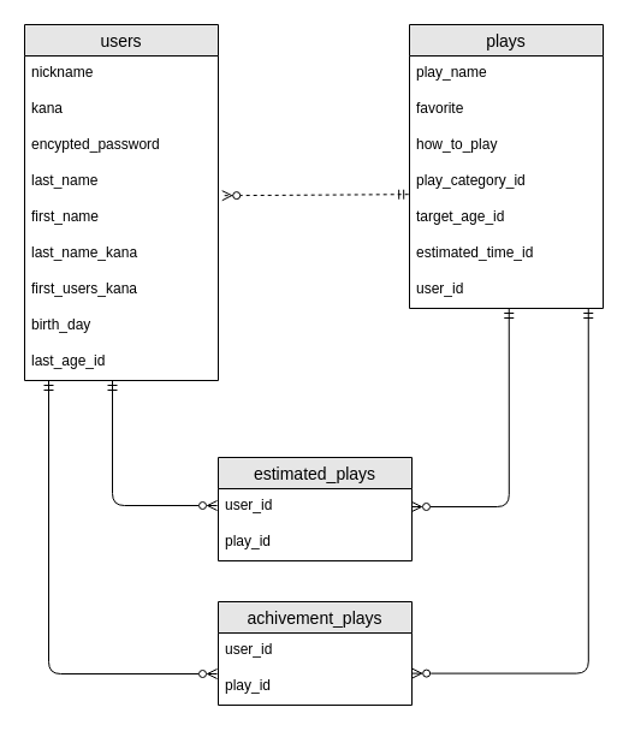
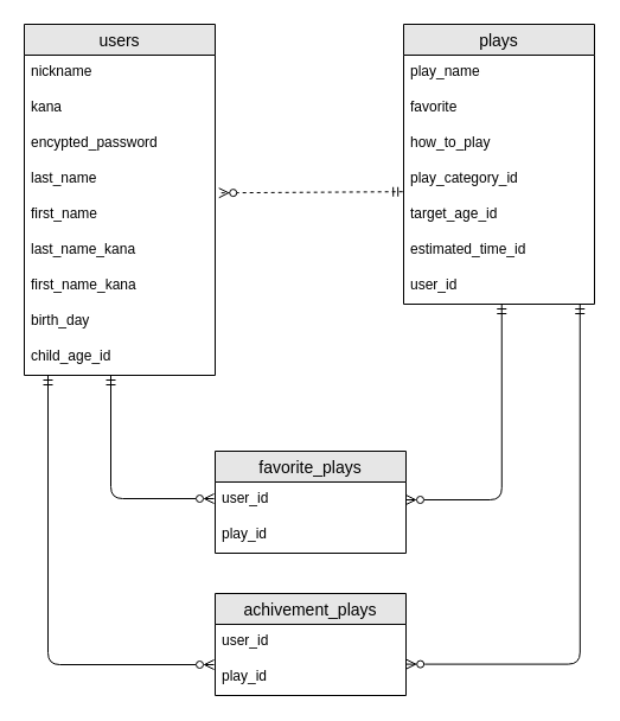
- <mxCell id="9" value="first_users_kana" style="text;strokeColor=none;fillColor=none;spacingLeft=4;spacingRight=4;overflow=hidden;rotatable=0;points=[[0,0.5],[1,0.5]];portConstraint=eastwest;fontSize=12;" parent="2" vertex="1"><mxGeometry y="206" width="161" height="30" as="geometry" /></mxCell>
+ <mxCell id="9" value="first_name_kana" style="text;strokeColor=none;fillColor=none;spacingLeft=4;spacingRight=4;overflow=hidden;rotatable=0;points=[[0,0.5],[1,0.5]];portConstraint=eastwest;fontSize=12;" parent="2" vertex="1"><mxGeometry y="206" width="161" height="30" as="geometry" /></mxCell>
- <mxCell id="11" value="last_age_id" style="text;strokeColor=none;fillColor=none;spacingLeft=4;spacingRight=4;overflow=hidden;rotatable=0;points=[[0,0.5],[1,0.5]];portConstraint=eastwest;fontSize=12;" parent="2" vertex="1"><mxGeometry y="266" width="161" height="30" as="geometry" /></mxCell>
+ <mxCell id="11" value="child_age_id" style="text;strokeColor=none;fillColor=none;spacingLeft=4;spacingRight=4;overflow=hidden;rotatable=0;points=[[0,0.5],[1,0.5]];portConstraint=eastwest;fontSize=12;" parent="2" vertex="1"><mxGeometry y="266" width="161" height="30" as="geometry" /></mxCell>
- <mxCell id="21" value="estimated_plays" style="swimlane;fontStyle=0;childLayout=stackLayout;horizontal=1;startSize=26;horizontalStack=0;resizeParent=1;resizeParentMax=0;resizeLast=0;collapsible=1;marginBottom=0;align=center;fontSize=14;fillColor=#E6E6E6;" parent="1" vertex="1"><mxGeometry x="181" y="380" width="161" height="86" as="geometry"><mxRectangle x="150" y="210" width="60" height="26" as="alternateBounds" /></mxGeometry></mxCell>
+ <mxCell id="21" value="favorite_plays" style="swimlane;fontStyle=0;childLayout=stackLayout;horizontal=1;startSize=26;horizontalStack=0;resizeParent=1;resizeParentMax=0;resizeLast=0;collapsible=1;marginBottom=0;align=center;fontSize=14;fillColor=#E6E6E6;" parent="1" vertex="1"><mxGeometry x="181" y="380" width="161" height="86" as="geometry"><mxRectangle x="150" y="210" width="60" height="26" as="alternateBounds" /></mxGeometry></mxCell>
